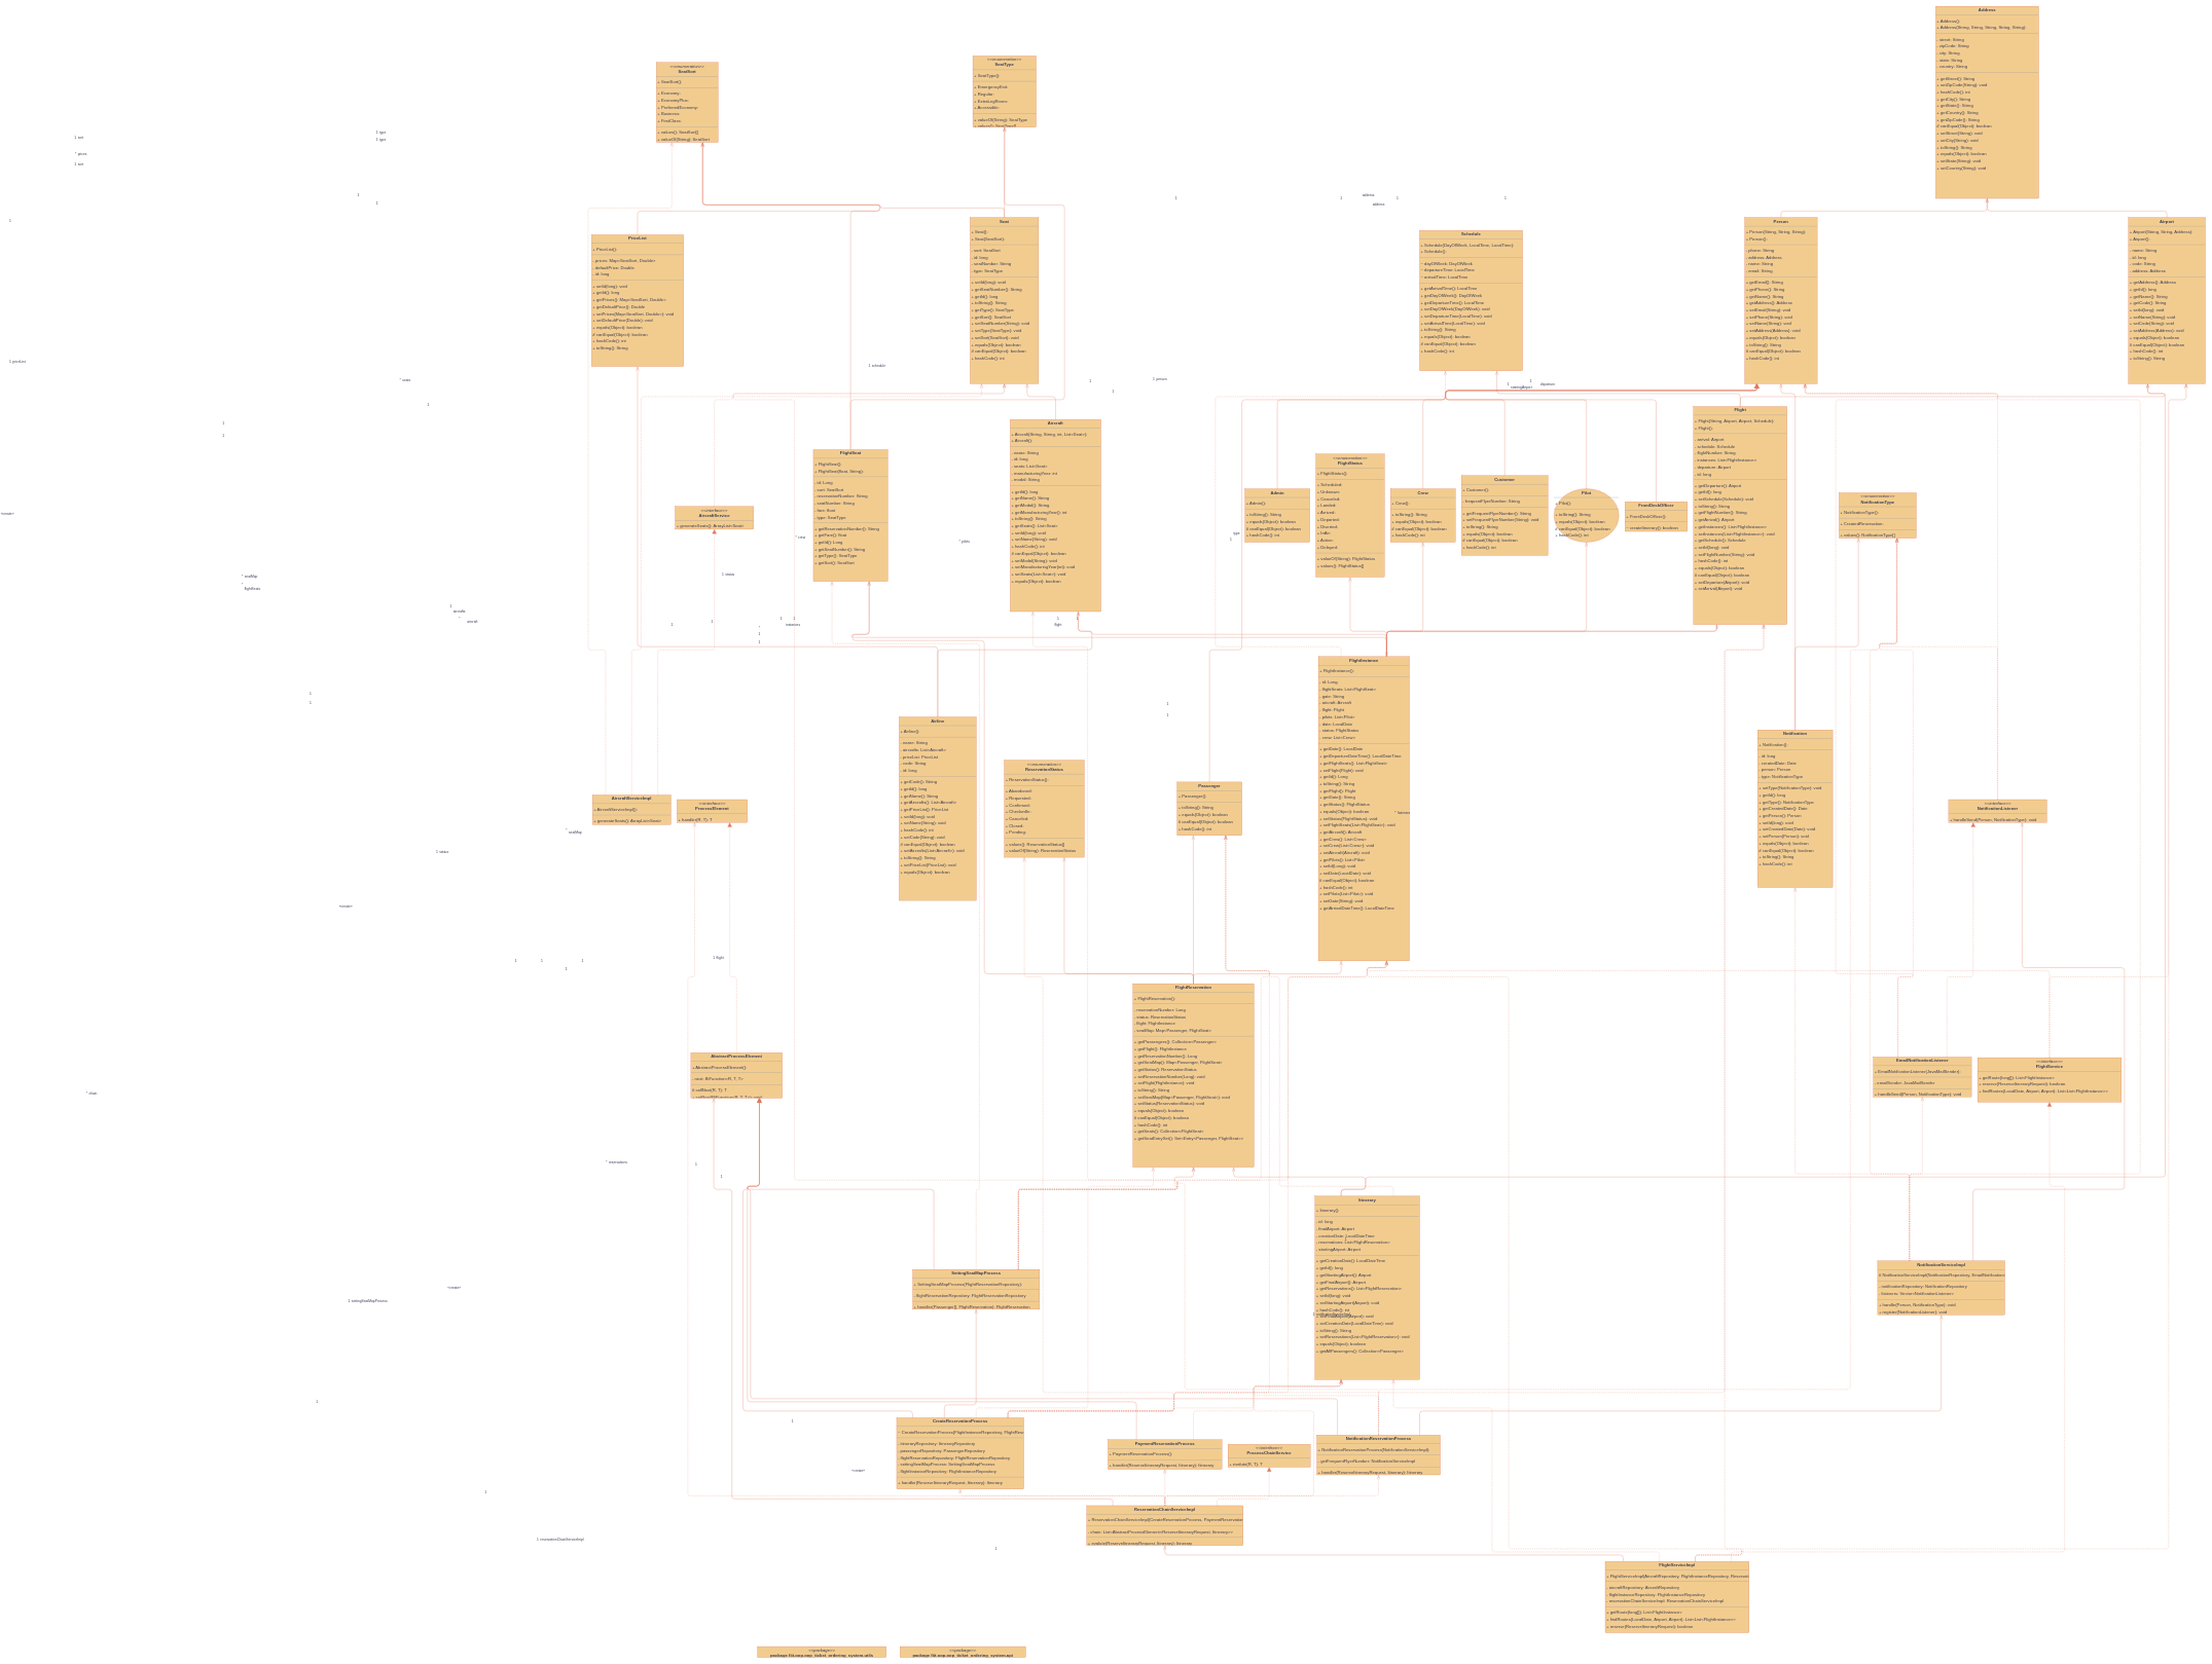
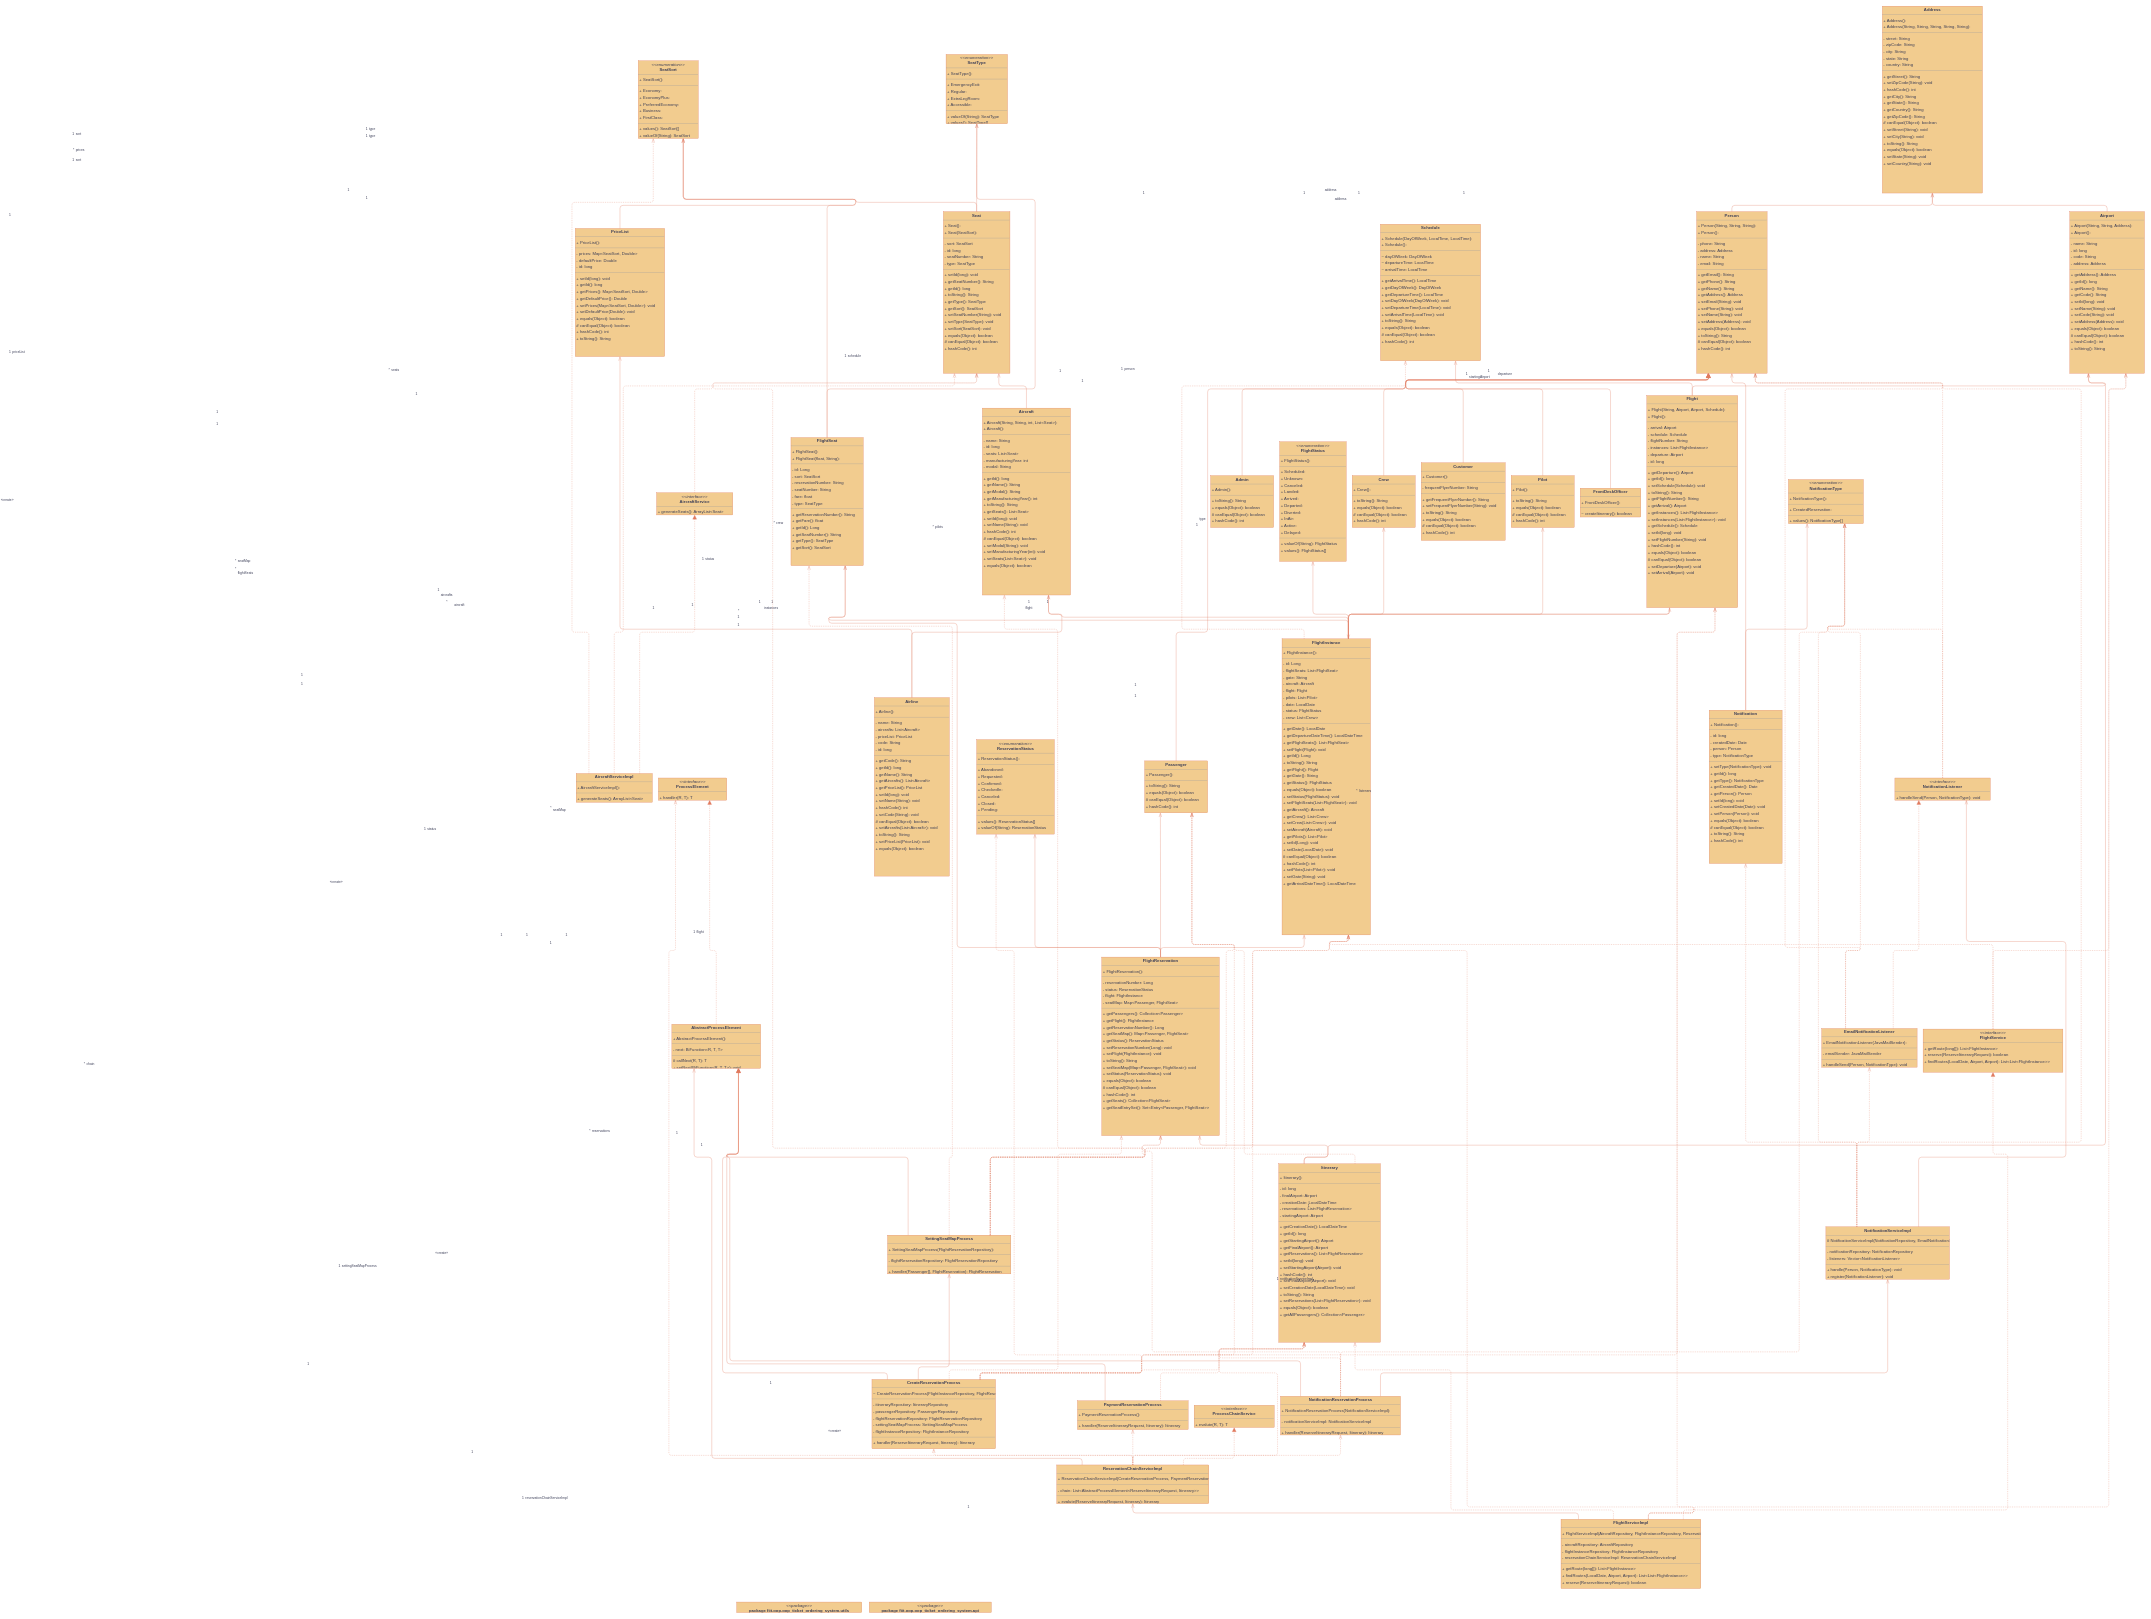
- <mxCell id="31" value="&lt;p style=&quot;margin:0px;margin-top:4px;text-align:center;&quot;&gt;&lt;b&gt;Pilot&lt;/b&gt;&lt;/p&gt;&lt;hr size=&quot;1&quot;/&gt;&lt;p style=&quot;margin:0 0 0 4px;line-height:1.6;&quot;&gt;+ Pilot(): &lt;/p&gt;&lt;hr size=&quot;1&quot;/&gt;&lt;p style=&quot;margin:0 0 0 4px;line-height:1.6;&quot;&gt;+ toString(): String&lt;br/&gt;+ equals(Object): boolean&lt;br/&gt;# canEqual(Object): boolean&lt;br/&gt;+ hashCode(): int&lt;/p&gt;" style="ellipse;verticalAlign=top;align=left;overflow=fill;fontSize=14;fontFamily=Helvetica;html=1;shadow=0;comic=0;labelBackgroundColor=none;strokeWidth=1;fillColor=#F2CC8F;strokeColor=#E07A5F;fontColor=#393C56;" parent="1" vertex="1"><mxGeometry x="3151" y="1585" width="210" height="173" as="geometry" /></mxCell>
+ <mxCell id="31" value="&lt;p style=&quot;margin:0px;margin-top:4px;text-align:center;&quot;&gt;&lt;b&gt;Pilot&lt;/b&gt;&lt;/p&gt;&lt;hr size=&quot;1&quot;/&gt;&lt;p style=&quot;margin:0 0 0 4px;line-height:1.6;&quot;&gt;+ Pilot(): &lt;/p&gt;&lt;hr size=&quot;1&quot;/&gt;&lt;p style=&quot;margin:0 0 0 4px;line-height:1.6;&quot;&gt;+ toString(): String&lt;br/&gt;+ equals(Object): boolean&lt;br/&gt;# canEqual(Object): boolean&lt;br/&gt;+ hashCode(): int&lt;/p&gt;" style="verticalAlign=top;align=left;overflow=fill;fontSize=14;fontFamily=Helvetica;html=1;rounded=0;shadow=0;comic=0;labelBackgroundColor=none;strokeWidth=1;fillColor=#F2CC8F;strokeColor=#E07A5F;fontColor=#393C56;" parent="1" vertex="1"><mxGeometry x="3151" y="1585" width="210" height="173" as="geometry" /></mxCell>
- <mxCell id="25" value="&lt;p style=&quot;margin:0px;margin-top:4px;text-align:center;&quot;&gt;&lt;b&gt;NotificationReservationProcess&lt;/b&gt;&lt;/p&gt;&lt;hr size=&quot;1&quot;/&gt;&lt;p style=&quot;margin:0 0 0 4px;line-height:1.6;&quot;&gt;+ NotificationReservationProcess(NotificationServiceImpl): &lt;/p&gt;&lt;hr size=&quot;1&quot;/&gt;&lt;p style=&quot;margin:0 0 0 4px;line-height:1.6;&quot;&gt;- getFrequentFlyerNumber: NotificationServiceImpl&lt;/p&gt;&lt;hr size=&quot;1&quot;/&gt;&lt;p style=&quot;margin:0 0 0 4px;line-height:1.6;&quot;&gt;+ handler(ReserveItineraryRequest, Itinerary): Itinerary&lt;/p&gt;" style="verticalAlign=top;align=left;overflow=fill;fontSize=14;fontFamily=Helvetica;html=1;rounded=0;shadow=0;comic=0;labelBackgroundColor=none;strokeWidth=1;fillColor=#F2CC8F;strokeColor=#E07A5F;fontColor=#393C56;" parent="1" vertex="1"><mxGeometry x="2382" y="4654" width="400" height="129" as="geometry" /></mxCell>
+ <mxCell id="25" value="&lt;p style=&quot;margin:0px;margin-top:4px;text-align:center;&quot;&gt;&lt;b&gt;NotificationReservationProcess&lt;/b&gt;&lt;/p&gt;&lt;hr size=&quot;1&quot;/&gt;&lt;p style=&quot;margin:0 0 0 4px;line-height:1.6;&quot;&gt;+ NotificationReservationProcess(NotificationServiceImpl): &lt;/p&gt;&lt;hr size=&quot;1&quot;/&gt;&lt;p style=&quot;margin:0 0 0 4px;line-height:1.6;&quot;&gt;- notificationServiceImpl: NotificationServiceImpl&lt;/p&gt;&lt;hr size=&quot;1&quot;/&gt;&lt;p style=&quot;margin:0 0 0 4px;line-height:1.6;&quot;&gt;+ handler(ReserveItineraryRequest, Itinerary): Itinerary&lt;/p&gt;" style="verticalAlign=top;align=left;overflow=fill;fontSize=14;fontFamily=Helvetica;html=1;rounded=0;shadow=0;comic=0;labelBackgroundColor=none;strokeWidth=1;fillColor=#F2CC8F;strokeColor=#E07A5F;fontColor=#393C56;" parent="1" vertex="1"><mxGeometry x="2382" y="4654" width="400" height="129" as="geometry" /></mxCell>
- <mxCell id="42" value="&lt;p style=&quot;margin:0px;margin-top:4px;text-align:center;&quot;&gt;&lt;i&gt;&amp;lt;&amp;lt;package&amp;gt;&amp;gt;&lt;/i&gt;&lt;br/&gt;&lt;b&gt;package  fiit.oop.oop_ticket_ordering_system.api&lt;/b&gt;&lt;/p&gt;&lt;hr size=&quot;1&quot;/&gt;" style="verticalAlign=top;align=left;overflow=fill;fontSize=14;fontFamily=Helvetica;html=1;rounded=0;shadow=0;comic=0;labelBackgroundColor=none;strokeWidth=1;fillColor=#F2CC8F;strokeColor=#E07A5F;fontColor=#393C56;" parent="1" vertex="1"><mxGeometry x="1031" y="5340" width="407" height="35" as="geometry" /></mxCell>
+ <mxCell id="42" value="&lt;p style=&quot;margin:0px;margin-top:4px;text-align:center;&quot;&gt;&lt;i&gt;&amp;lt;&amp;lt;package&amp;gt;&amp;gt;&lt;/i&gt;&lt;br/&gt;&lt;b&gt;package  fiit.oop.oop_ticket_ordering_system.api&lt;/b&gt;&lt;/p&gt;&lt;hr size=&quot;1&quot;/&gt;" style="verticalAlign=top;align=left;overflow=fill;fontSize=14;fontFamily=Helvetica;html=1;rounded=0;shadow=0;comic=0;labelBackgroundColor=none;strokeWidth=1;fillColor=#F2CC8F;strokeColor=#E07A5F;fontColor=#393C56;" parent="1" vertex="1"><mxGeometry x="1011" y="5340" width="407" height="35" as="geometry" /></mxCell>
